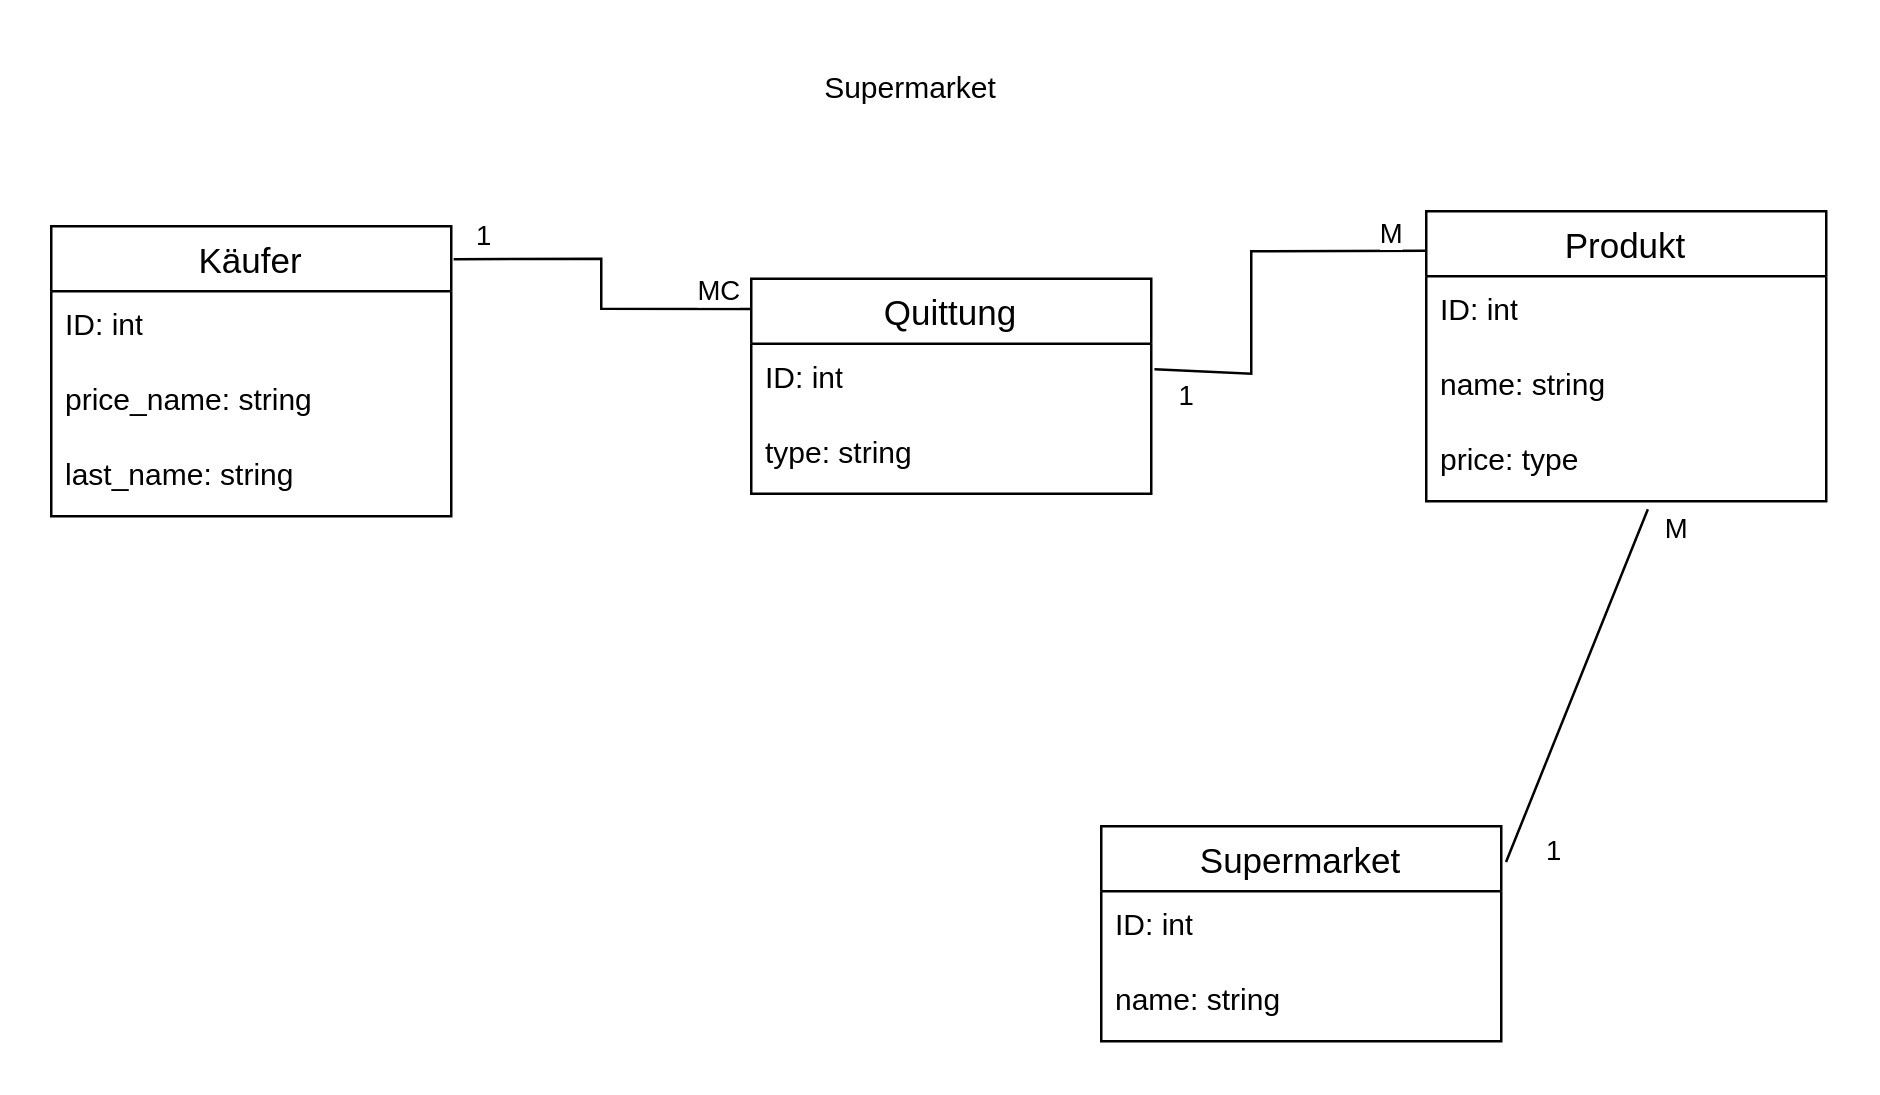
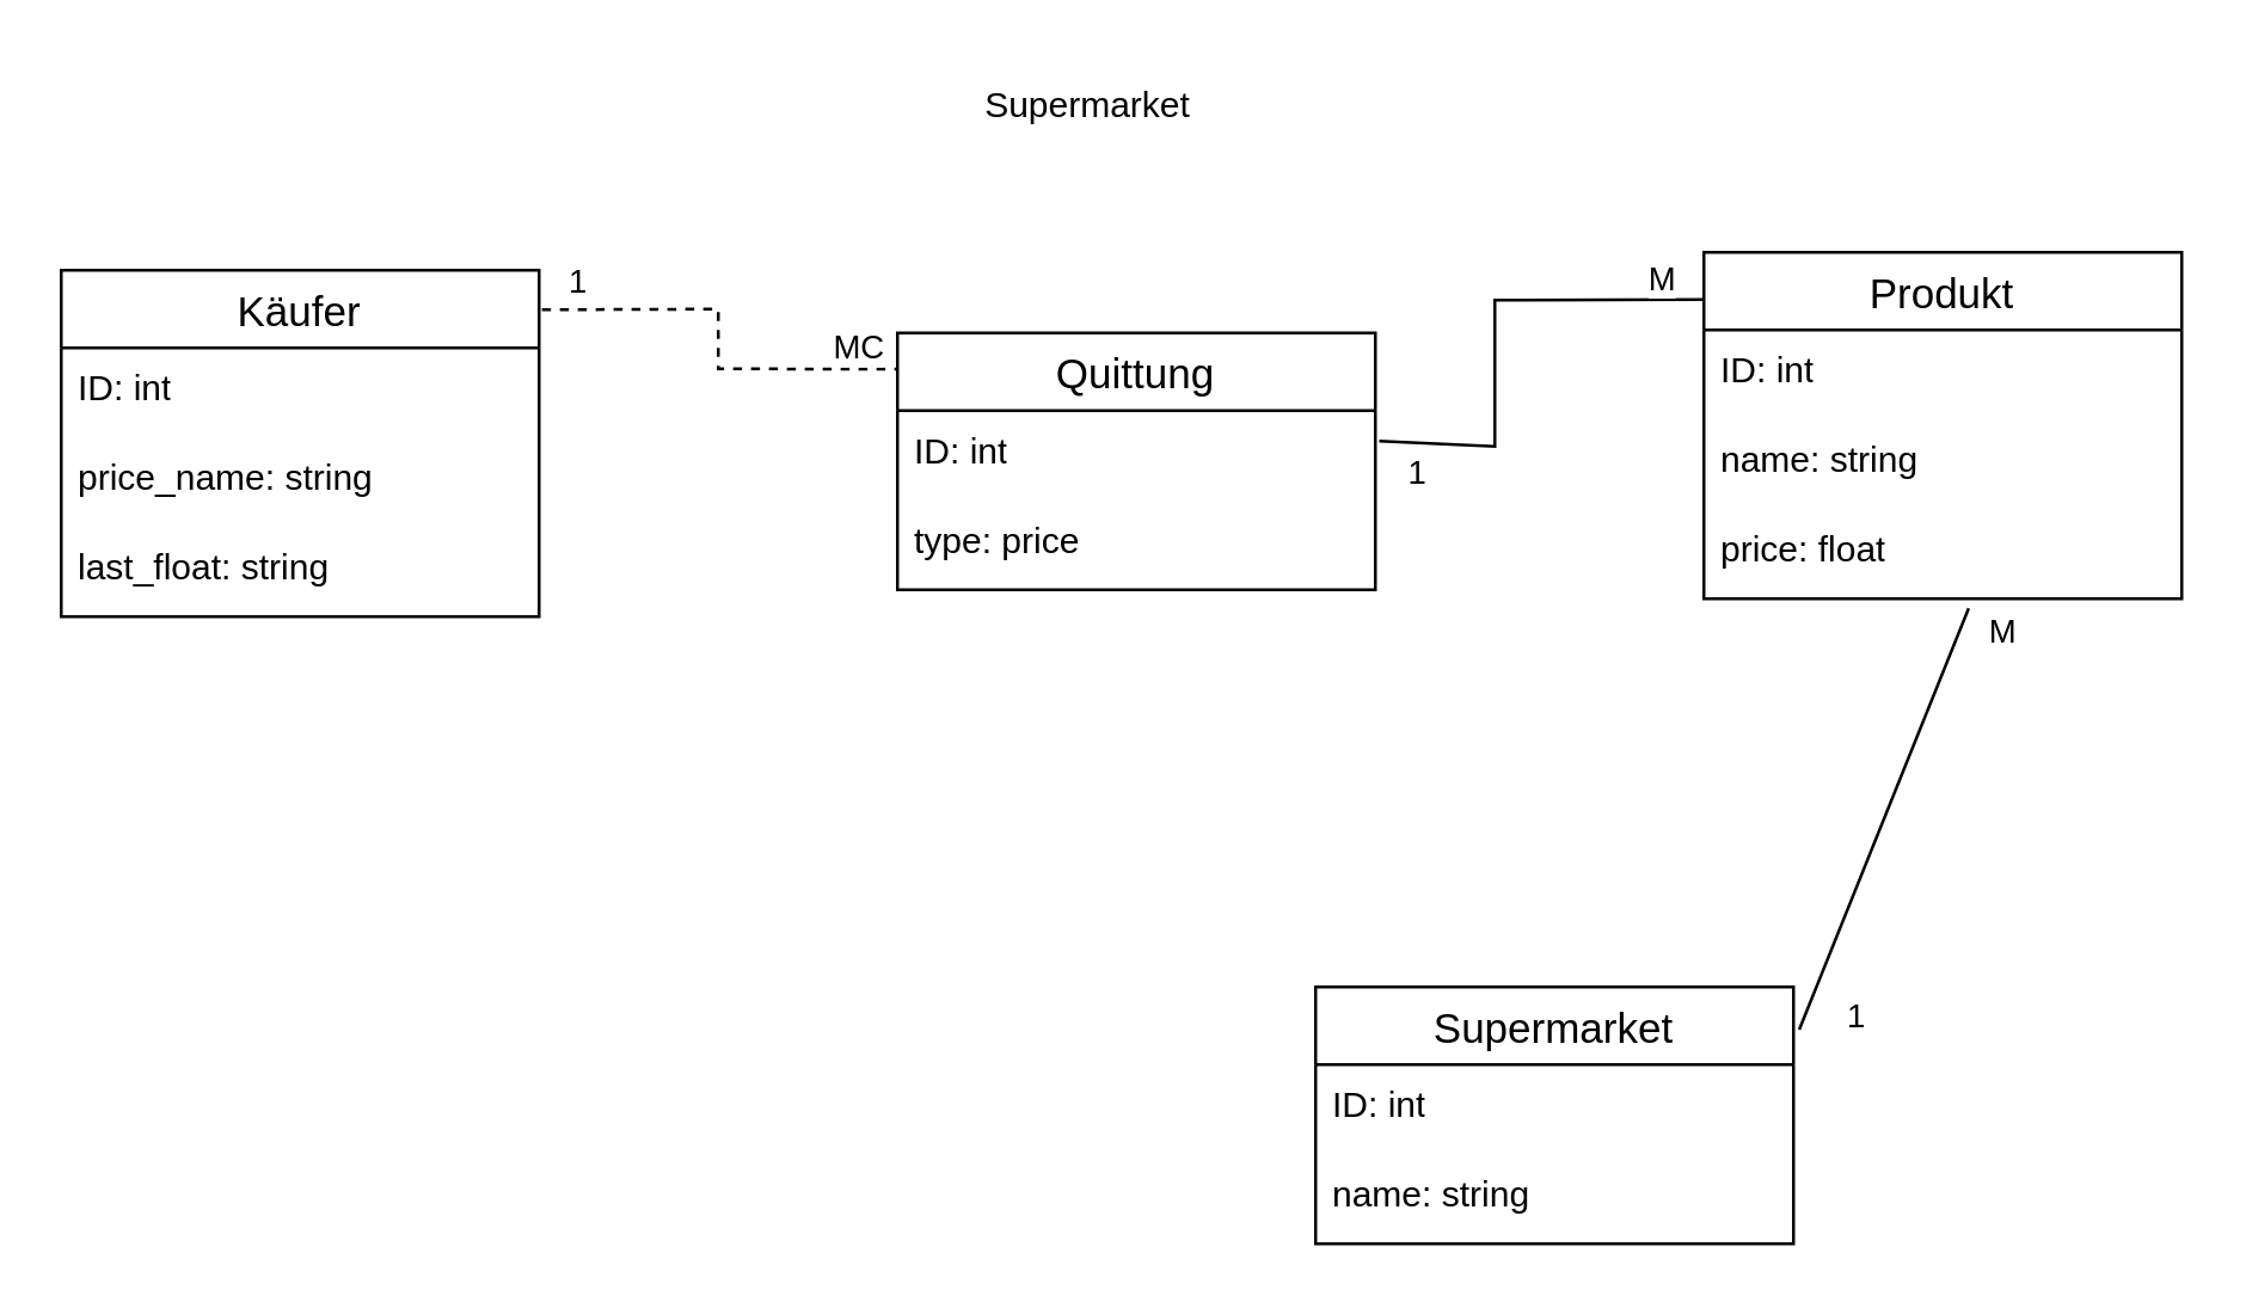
- <mxCell id="17" value="" style="endArrow=none;html=1;rounded=0;exitX=1.006;exitY=0.114;exitDx=0;exitDy=0;entryX=-0.003;entryY=0.141;entryDx=0;entryDy=0;exitPerimeter=0;entryPerimeter=0;" parent="1" source="3" target="11" edge="1"><mxGeometry width="50" height="50" relative="1" as="geometry"><mxPoint x="214" y="206" as="sourcePoint" /><mxPoint x="290" y="123" as="targetPoint" /><Array as="points"><mxPoint x="240" y="103" /><mxPoint x="240" y="123" /></Array></mxGeometry></mxCell>
+ <mxCell id="17" value="" style="endArrow=none;html=1;rounded=0;exitX=1.006;exitY=0.114;exitDx=0;exitDy=0;entryX=-0.003;entryY=0.141;entryDx=0;entryDy=0;exitPerimeter=0;entryPerimeter=0;dashed=1;" parent="1" source="3" target="11" edge="1"><mxGeometry width="50" height="50" relative="1" as="geometry"><mxPoint x="214" y="206" as="sourcePoint" /><mxPoint x="290" y="123" as="targetPoint" /><Array as="points"><mxPoint x="240" y="103" /><mxPoint x="240" y="123" /></Array></mxGeometry></mxCell>
- <mxCell id="13" value="type: string" style="text;strokeColor=none;fillColor=none;spacingLeft=4;spacingRight=4;overflow=hidden;rotatable=0;points=[[0,0.5],[1,0.5]];portConstraint=eastwest;fontSize=12;whiteSpace=wrap;html=1;" parent="11" vertex="1"><mxGeometry y="56" width="160" height="30" as="geometry" /></mxCell>
+ <mxCell id="13" value="type: price" style="text;strokeColor=none;fillColor=none;spacingLeft=4;spacingRight=4;overflow=hidden;rotatable=0;points=[[0,0.5],[1,0.5]];portConstraint=eastwest;fontSize=12;whiteSpace=wrap;html=1;" parent="11" vertex="1"><mxGeometry y="56" width="160" height="30" as="geometry" /></mxCell>
- <mxCell id="10" value="price: type" style="text;strokeColor=none;fillColor=none;spacingLeft=4;spacingRight=4;overflow=hidden;rotatable=0;points=[[0,0.5],[1,0.5]];portConstraint=eastwest;fontSize=12;whiteSpace=wrap;html=1;" parent="7" vertex="1"><mxGeometry y="86" width="160" height="30" as="geometry" /></mxCell>
+ <mxCell id="10" value="price: float" style="text;strokeColor=none;fillColor=none;spacingLeft=4;spacingRight=4;overflow=hidden;rotatable=0;points=[[0,0.5],[1,0.5]];portConstraint=eastwest;fontSize=12;whiteSpace=wrap;html=1;" parent="7" vertex="1"><mxGeometry y="86" width="160" height="30" as="geometry" /></mxCell>
- <mxCell id="6" value="last_name: string" style="text;strokeColor=none;fillColor=none;spacingLeft=4;spacingRight=4;overflow=hidden;rotatable=0;points=[[0,0.5],[1,0.5]];portConstraint=eastwest;fontSize=12;whiteSpace=wrap;html=1;" parent="3" vertex="1"><mxGeometry y="86" width="160" height="30" as="geometry" /></mxCell>
+ <mxCell id="6" value="last_float: string" style="text;strokeColor=none;fillColor=none;spacingLeft=4;spacingRight=4;overflow=hidden;rotatable=0;points=[[0,0.5],[1,0.5]];portConstraint=eastwest;fontSize=12;whiteSpace=wrap;html=1;" parent="3" vertex="1"><mxGeometry y="86" width="160" height="30" as="geometry" /></mxCell>
